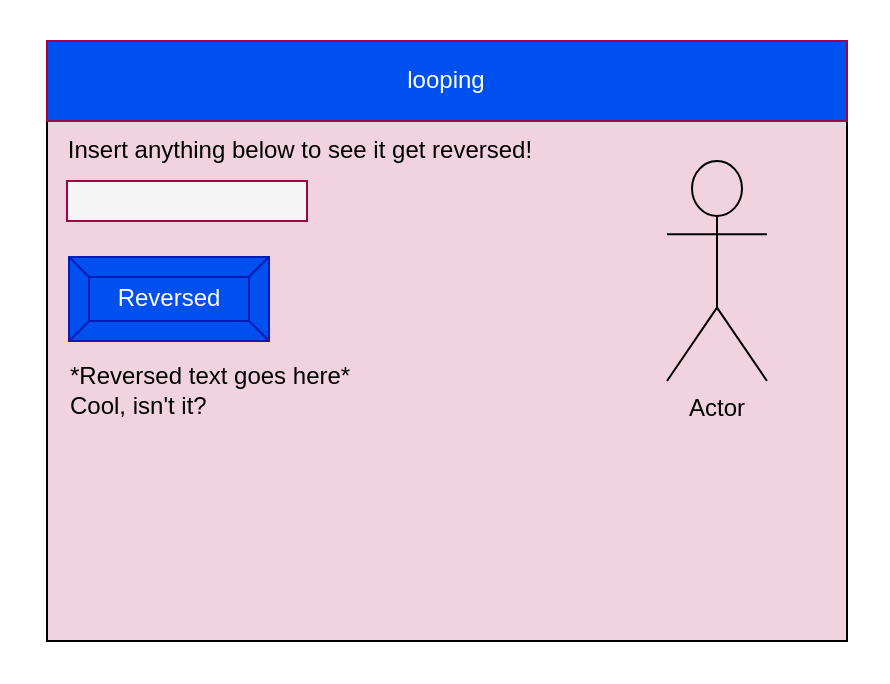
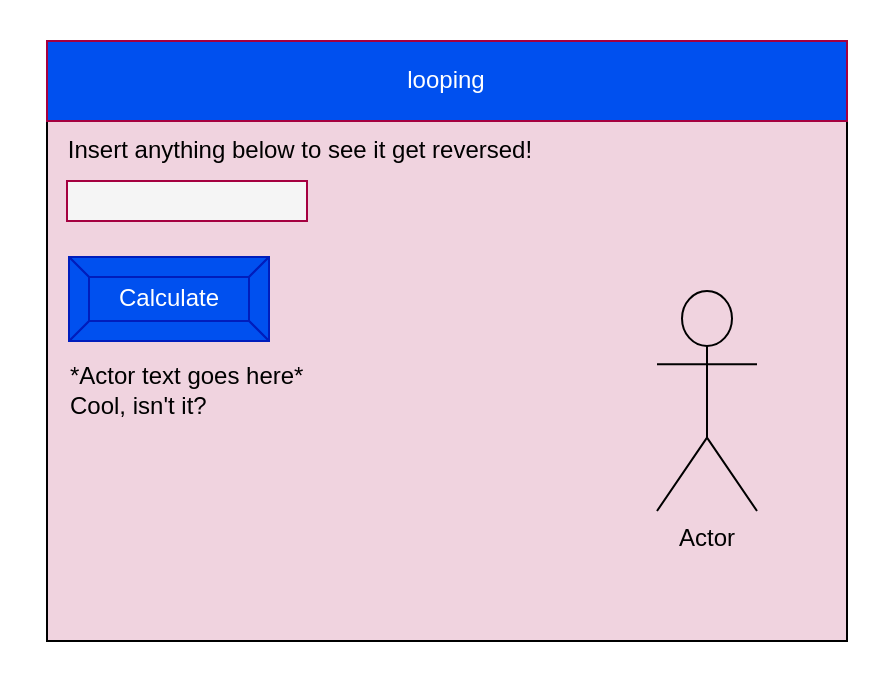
- <mxCell id="5" value="Actor" style="shape=umlActor;verticalLabelPosition=bottom;verticalAlign=top;html=1;outlineConnect=0;fillColor=none;strokeColor=#000000;fontColor=#000000;" vertex="1" parent="1"><mxGeometry x="333" y="80" width="50" height="110" as="geometry" /></mxCell>
+ <mxCell id="5" value="Actor" style="shape=umlActor;verticalLabelPosition=bottom;verticalAlign=top;html=1;outlineConnect=0;fillColor=none;strokeColor=#000000;fontColor=#000000;" vertex="1" parent="1"><mxGeometry x="328" y="145" width="50" height="110" as="geometry" /></mxCell>
- <mxCell id="4" value="Reversed" style="labelPosition=center;verticalLabelPosition=middle;align=center;html=1;shape=mxgraph.basic.button;dx=10;fillColor=#0050ef;fontColor=#ffffff;strokeColor=#001DBC;" parent="1" vertex="1"><mxGeometry x="34" y="128" width="100" height="42" as="geometry" /></mxCell>
+ <mxCell id="4" value="Calculate" style="labelPosition=center;verticalLabelPosition=middle;align=center;html=1;shape=mxgraph.basic.button;dx=10;fillColor=#0050ef;fontColor=#ffffff;strokeColor=#001DBC;" parent="1" vertex="1"><mxGeometry x="34" y="128" width="100" height="42" as="geometry" /></mxCell>
- <mxCell id="8" value="*Reversed text goes here*&lt;br&gt;Cool, isn't it?" style="text;html=1;strokeColor=none;fillColor=none;align=left;verticalAlign=middle;whiteSpace=wrap;rounded=0;fontColor=#000000;" vertex="1" parent="1"><mxGeometry x="33" y="180" width="200" height="30" as="geometry" /></mxCell>
+ <mxCell id="8" value="*Actor text goes here*&lt;br&gt;Cool, isn't it?" style="text;html=1;strokeColor=none;fillColor=none;align=left;verticalAlign=middle;whiteSpace=wrap;rounded=0;fontColor=#000000;" vertex="1" parent="1"><mxGeometry x="33" y="180" width="200" height="30" as="geometry" /></mxCell>
